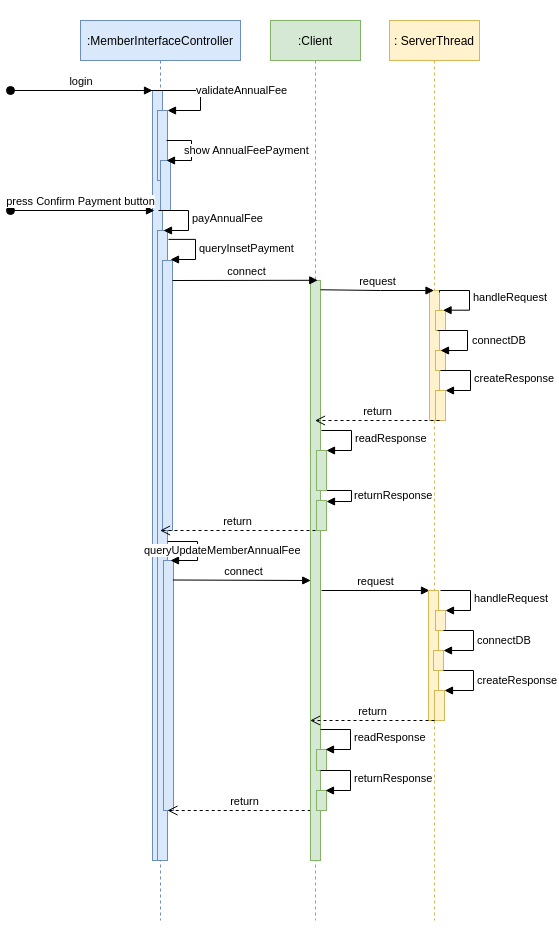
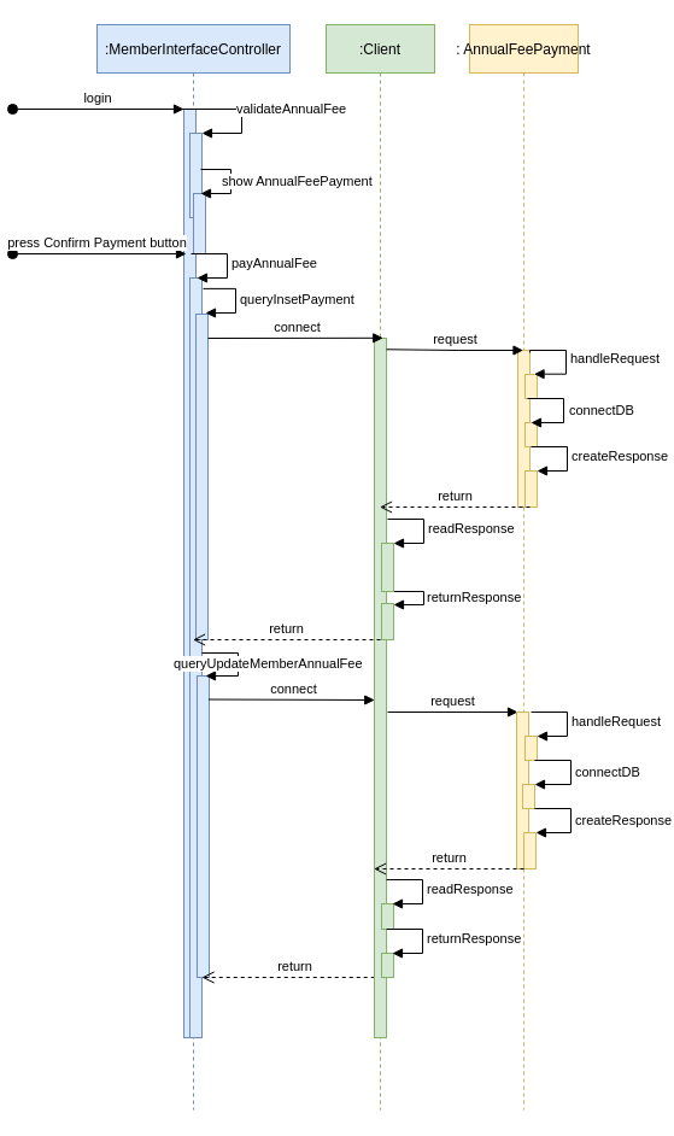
- <mxCell id="28" value=": ServerThread" style="shape=umlLifeline;perimeter=lifelinePerimeter;container=1;collapsible=0;recursiveResize=0;rounded=0;shadow=0;strokeWidth=1;fillColor=#fff2cc;strokeColor=#d6b656;" parent="1" vertex="1"><mxGeometry x="329" y="20" width="90" height="900" as="geometry" /></mxCell>
+ <mxCell id="28" value=": AnnualFeePayment" style="shape=umlLifeline;perimeter=lifelinePerimeter;container=1;collapsible=0;recursiveResize=0;rounded=0;shadow=0;strokeWidth=1;fillColor=#fff2cc;strokeColor=#d6b656;" parent="1" vertex="1"><mxGeometry x="329" y="20" width="90" height="900" as="geometry" /></mxCell>
